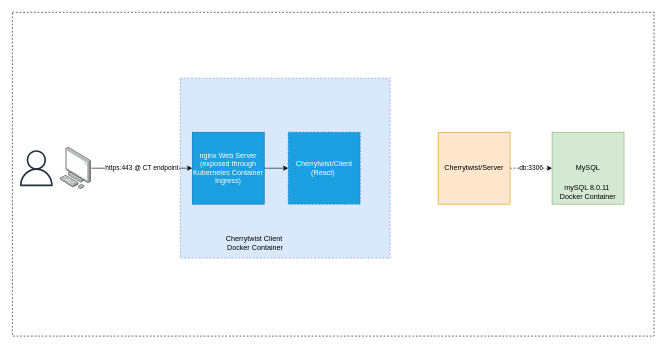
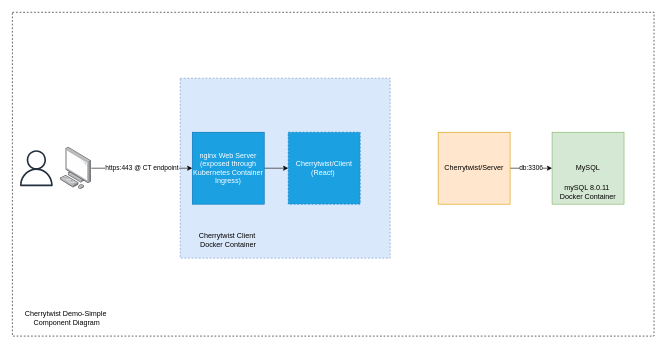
- <mxCell id="5" value="db:3306" style="edgeStyle=orthogonalEdgeStyle;rounded=0;orthogonalLoop=1;jettySize=auto;html=1;dashed=1;" edge="1" parent="1" source="6" target="4"><mxGeometry relative="1" as="geometry" /></mxCell>
+ <mxCell id="5" value="db:3306" style="edgeStyle=orthogonalEdgeStyle;rounded=0;orthogonalLoop=1;jettySize=auto;html=1;" edge="1" parent="1" source="6" target="4"><mxGeometry relative="1" as="geometry" /></mxCell>
- <mxCell id="14" value="Cherrytwist Client&amp;nbsp; Docker Container" style="text;html=1;strokeColor=none;fillColor=none;align=center;verticalAlign=middle;whiteSpace=wrap;rounded=0;dashed=1;" vertex="1" parent="1"><mxGeometry x="365" y="385" width="120" height="40" as="geometry" /></mxCell>
+ <mxCell id="14" value="Cherrytwist Client&amp;nbsp; Docker Container" style="text;html=1;strokeColor=none;fillColor=none;align=center;verticalAlign=middle;whiteSpace=wrap;rounded=0;dashed=1;" vertex="1" parent="1"><mxGeometry x="320" y="380" width="120" height="40" as="geometry" /></mxCell>
+ <mxCell id="16" value="Cherrytwist Demo-Simple&amp;nbsp; Component Diagram" style="text;html=1;strokeColor=none;fillColor=none;align=center;verticalAlign=middle;whiteSpace=wrap;rounded=0;dashed=1;" vertex="1" parent="1"><mxGeometry x="31.65" y="510" width="158.35" height="40" as="geometry" /></mxCell>
